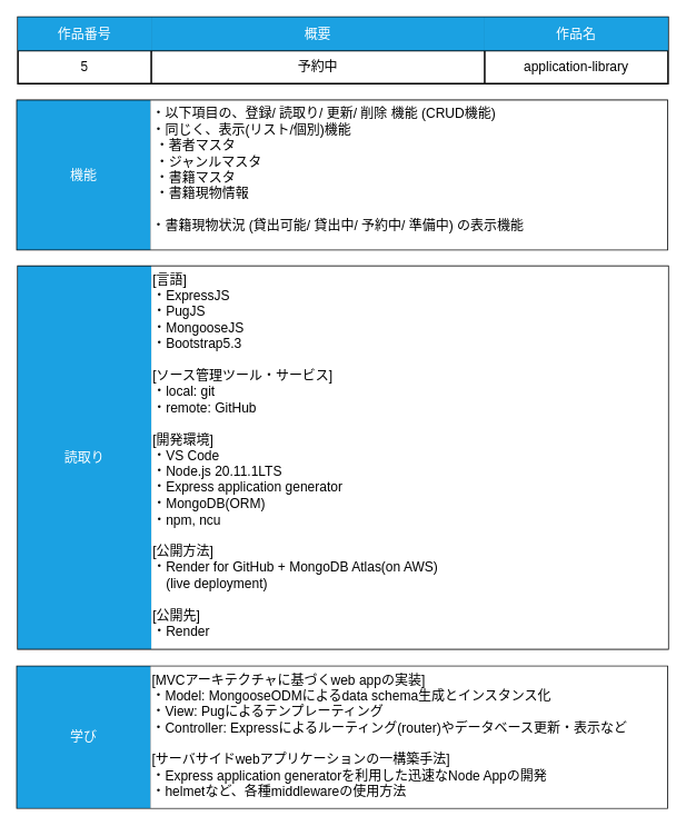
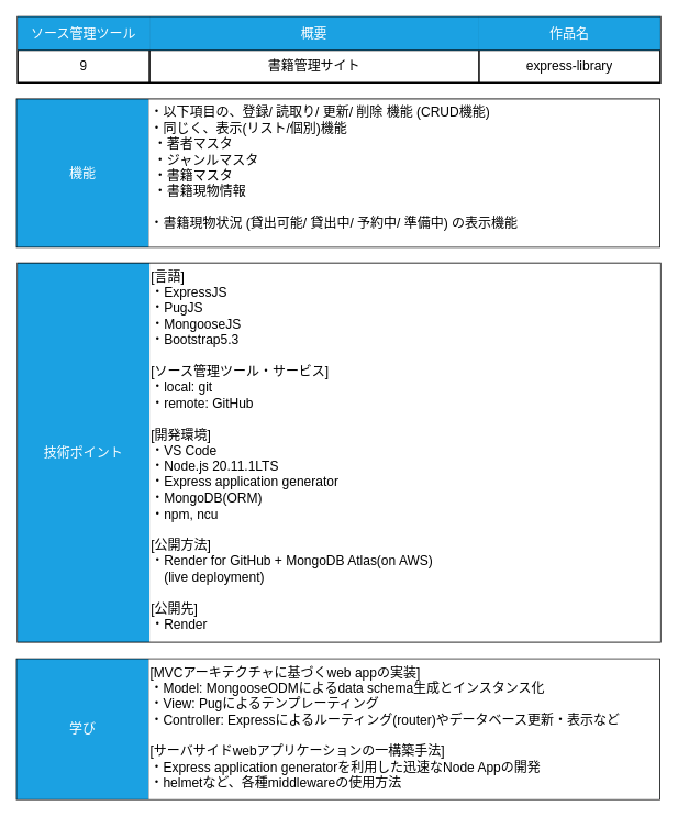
- <mxCell id="4" value="作品番号" style="shape=partialRectangle;html=1;whiteSpace=wrap;connectable=0;overflow=hidden;fillColor=#1ba1e2;top=0;left=0;bottom=0;right=0;pointerEvents=1;fontColor=#ffffff;strokeColor=#006EAF;strokeWidth=2;fontSize=16;perimeterSpacing=2;" parent="3" vertex="1"><mxGeometry width="160" height="40" as="geometry"><mxRectangle width="160" height="40" as="alternateBounds" /></mxGeometry></mxCell>
+ <mxCell id="4" value="ソース管理ツール" style="shape=partialRectangle;html=1;whiteSpace=wrap;connectable=0;overflow=hidden;fillColor=#1ba1e2;top=0;left=0;bottom=0;right=0;pointerEvents=1;fontColor=#ffffff;strokeColor=#006EAF;strokeWidth=2;fontSize=16;perimeterSpacing=2;" parent="3" vertex="1"><mxGeometry width="160" height="40" as="geometry"><mxRectangle width="160" height="40" as="alternateBounds" /></mxGeometry></mxCell>
- <mxCell id="8" value="5" style="shape=partialRectangle;html=1;whiteSpace=wrap;connectable=0;overflow=hidden;fillColor=none;top=0;left=0;bottom=0;right=0;pointerEvents=1;strokeWidth=2;fontSize=16;perimeterSpacing=2;" parent="7" vertex="1"><mxGeometry width="160" height="40" as="geometry"><mxRectangle width="160" height="40" as="alternateBounds" /></mxGeometry></mxCell>
+ <mxCell id="8" value="9" style="shape=partialRectangle;html=1;whiteSpace=wrap;connectable=0;overflow=hidden;fillColor=none;top=0;left=0;bottom=0;right=0;pointerEvents=1;strokeWidth=2;fontSize=16;perimeterSpacing=2;" parent="7" vertex="1"><mxGeometry width="160" height="40" as="geometry"><mxRectangle width="160" height="40" as="alternateBounds" /></mxGeometry></mxCell>
- <mxCell id="9" value="予約中" style="shape=partialRectangle;html=1;whiteSpace=wrap;connectable=0;overflow=hidden;fillColor=none;top=0;left=0;bottom=0;right=0;pointerEvents=1;strokeWidth=2;fontSize=16;perimeterSpacing=2;" parent="7" vertex="1"><mxGeometry x="160" width="400" height="40" as="geometry"><mxRectangle width="400" height="40" as="alternateBounds" /></mxGeometry></mxCell>
+ <mxCell id="9" value="書籍管理サイト" style="shape=partialRectangle;html=1;whiteSpace=wrap;connectable=0;overflow=hidden;fillColor=none;top=0;left=0;bottom=0;right=0;pointerEvents=1;strokeWidth=2;fontSize=16;perimeterSpacing=2;" parent="7" vertex="1"><mxGeometry x="160" width="400" height="40" as="geometry"><mxRectangle width="400" height="40" as="alternateBounds" /></mxGeometry></mxCell>
- <mxCell id="10" value="application-library" style="shape=partialRectangle;html=1;whiteSpace=wrap;connectable=0;overflow=hidden;fillColor=none;top=0;left=0;bottom=0;right=0;pointerEvents=1;strokeWidth=2;fontSize=16;perimeterSpacing=2;" parent="7" vertex="1"><mxGeometry x="560" width="220" height="40" as="geometry"><mxRectangle width="220" height="40" as="alternateBounds" /></mxGeometry></mxCell>
+ <mxCell id="10" value="express-library" style="shape=partialRectangle;html=1;whiteSpace=wrap;connectable=0;overflow=hidden;fillColor=none;top=0;left=0;bottom=0;right=0;pointerEvents=1;strokeWidth=2;fontSize=16;perimeterSpacing=2;" parent="7" vertex="1"><mxGeometry x="560" width="220" height="40" as="geometry"><mxRectangle width="220" height="40" as="alternateBounds" /></mxGeometry></mxCell>
- <mxCell id="17" value="読取り" style="shape=partialRectangle;html=1;whiteSpace=wrap;connectable=0;overflow=hidden;fillColor=#1ba1e2;top=0;left=0;bottom=0;right=0;pointerEvents=1;fontColor=#ffffff;strokeColor=#000000;strokeWidth=2;fontSize=16;perimeterSpacing=2;" parent="16" vertex="1"><mxGeometry width="160" height="459" as="geometry"><mxRectangle width="160" height="459" as="alternateBounds" /></mxGeometry></mxCell>
+ <mxCell id="17" value="技術ポイント" style="shape=partialRectangle;html=1;whiteSpace=wrap;connectable=0;overflow=hidden;fillColor=#1ba1e2;top=0;left=0;bottom=0;right=0;pointerEvents=1;fontColor=#ffffff;strokeColor=#000000;strokeWidth=2;fontSize=16;perimeterSpacing=2;" parent="16" vertex="1"><mxGeometry width="160" height="459" as="geometry"><mxRectangle width="160" height="459" as="alternateBounds" /></mxGeometry></mxCell>
